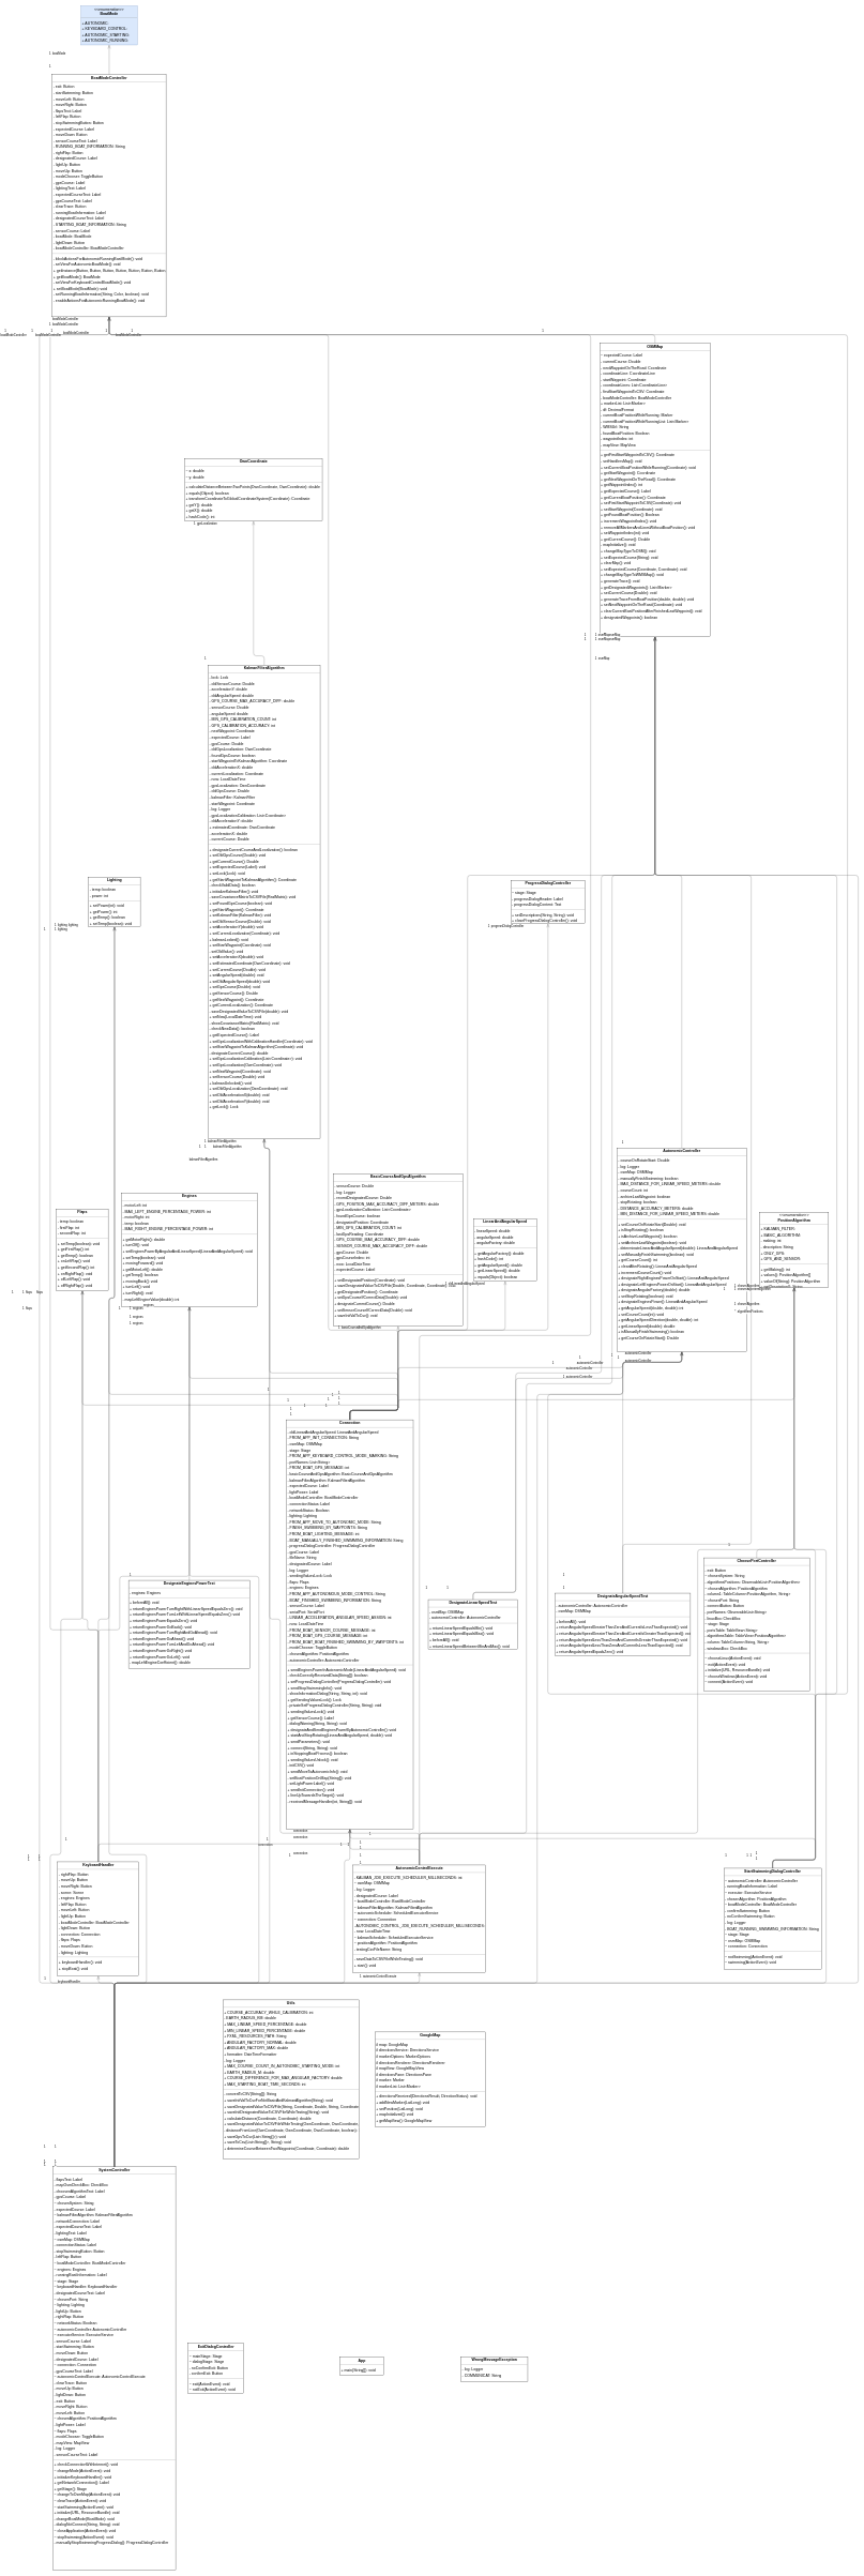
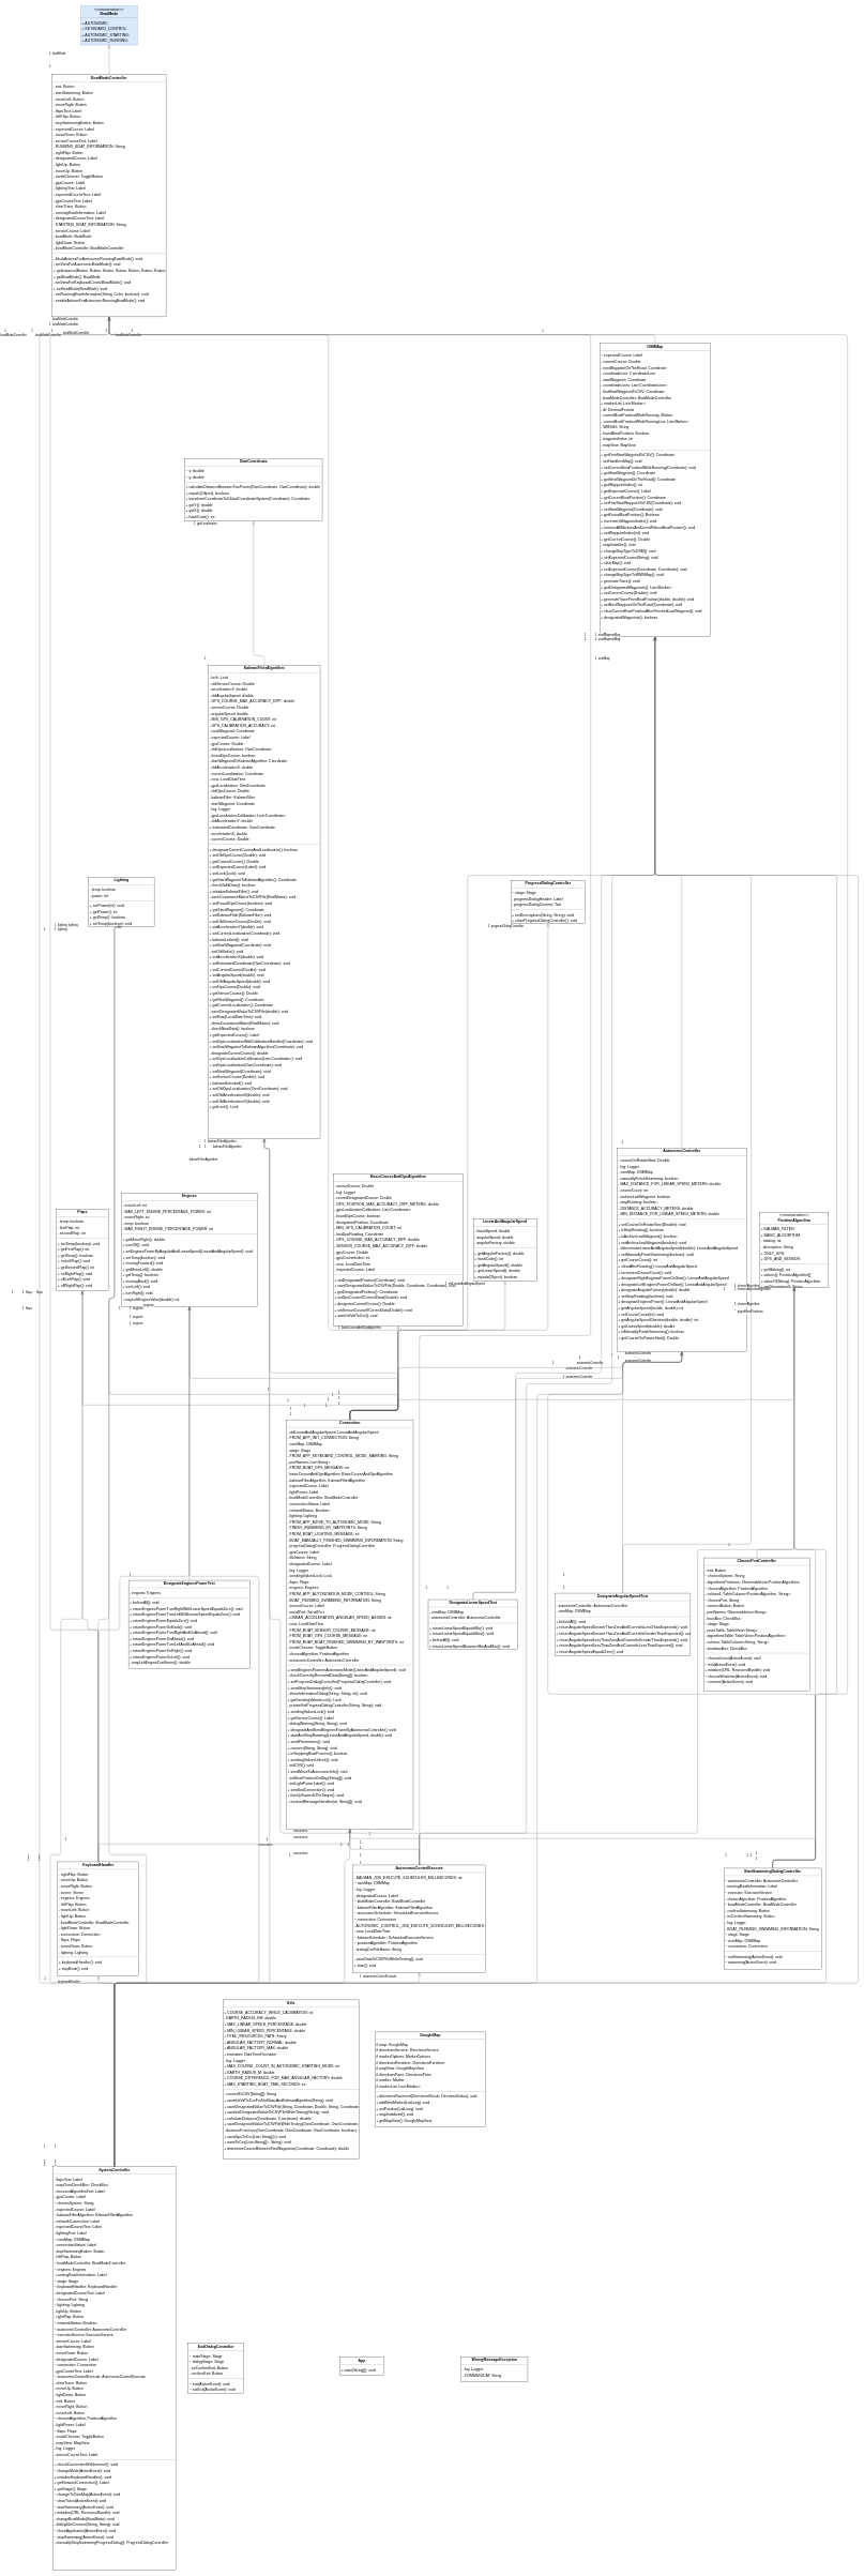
- <mxCell id="19" value="&lt;p style=&quot;margin:0px;margin-top:4px;text-align:center;&quot;&gt;&lt;b&gt;Lighting&lt;/b&gt;&lt;/p&gt;&lt;hr size=&quot;1&quot;/&gt;&lt;p style=&quot;margin:0 0 0 4px;line-height:1.6;&quot;&gt;- temp: boolean&lt;br/&gt;- power: int&lt;/p&gt;&lt;hr size=&quot;1&quot;/&gt;&lt;p style=&quot;margin:0 0 0 4px;line-height:1.6;&quot;&gt;+ setPower(int): void&lt;br/&gt;+ getPower(): int&lt;br/&gt;+ getTemp(): boolean&lt;br/&gt;+ setTemp(boolean): void&lt;/p&gt;" style="verticalAlign=top;align=left;overflow=fill;fontSize=14;fontFamily=Helvetica;html=1;rounded=0;shadow=0;comic=0;labelBackgroundColor=none;strokeWidth=1;" parent="1" vertex="1"><mxGeometry x="204" y="3276" width="193" height="186" as="geometry" /></mxCell>
+ <mxCell id="19" value="&lt;p style=&quot;margin:0px;margin-top:4px;text-align:center;&quot;&gt;&lt;b&gt;Lighting&lt;/b&gt;&lt;/p&gt;&lt;hr size=&quot;1&quot;/&gt;&lt;p style=&quot;margin:0 0 0 4px;line-height:1.6;&quot;&gt;- temp: boolean&lt;br/&gt;- power: int&lt;/p&gt;&lt;hr size=&quot;1&quot;/&gt;&lt;p style=&quot;margin:0 0 0 4px;line-height:1.6;&quot;&gt;+ setPower(int): void&lt;br/&gt;+ getPower(): int&lt;br/&gt;+ getTemp(): boolean&lt;br/&gt;+ setTemp(boolean): void&lt;/p&gt;" style="verticalAlign=top;align=left;overflow=fill;fontSize=14;fontFamily=Helvetica;html=1;rounded=0;shadow=0;comic=0;labelBackgroundColor=none;strokeWidth=1;" parent="1" vertex="1"><mxGeometry x="204" y="3276" width="245" height="186" as="geometry" /></mxCell>
